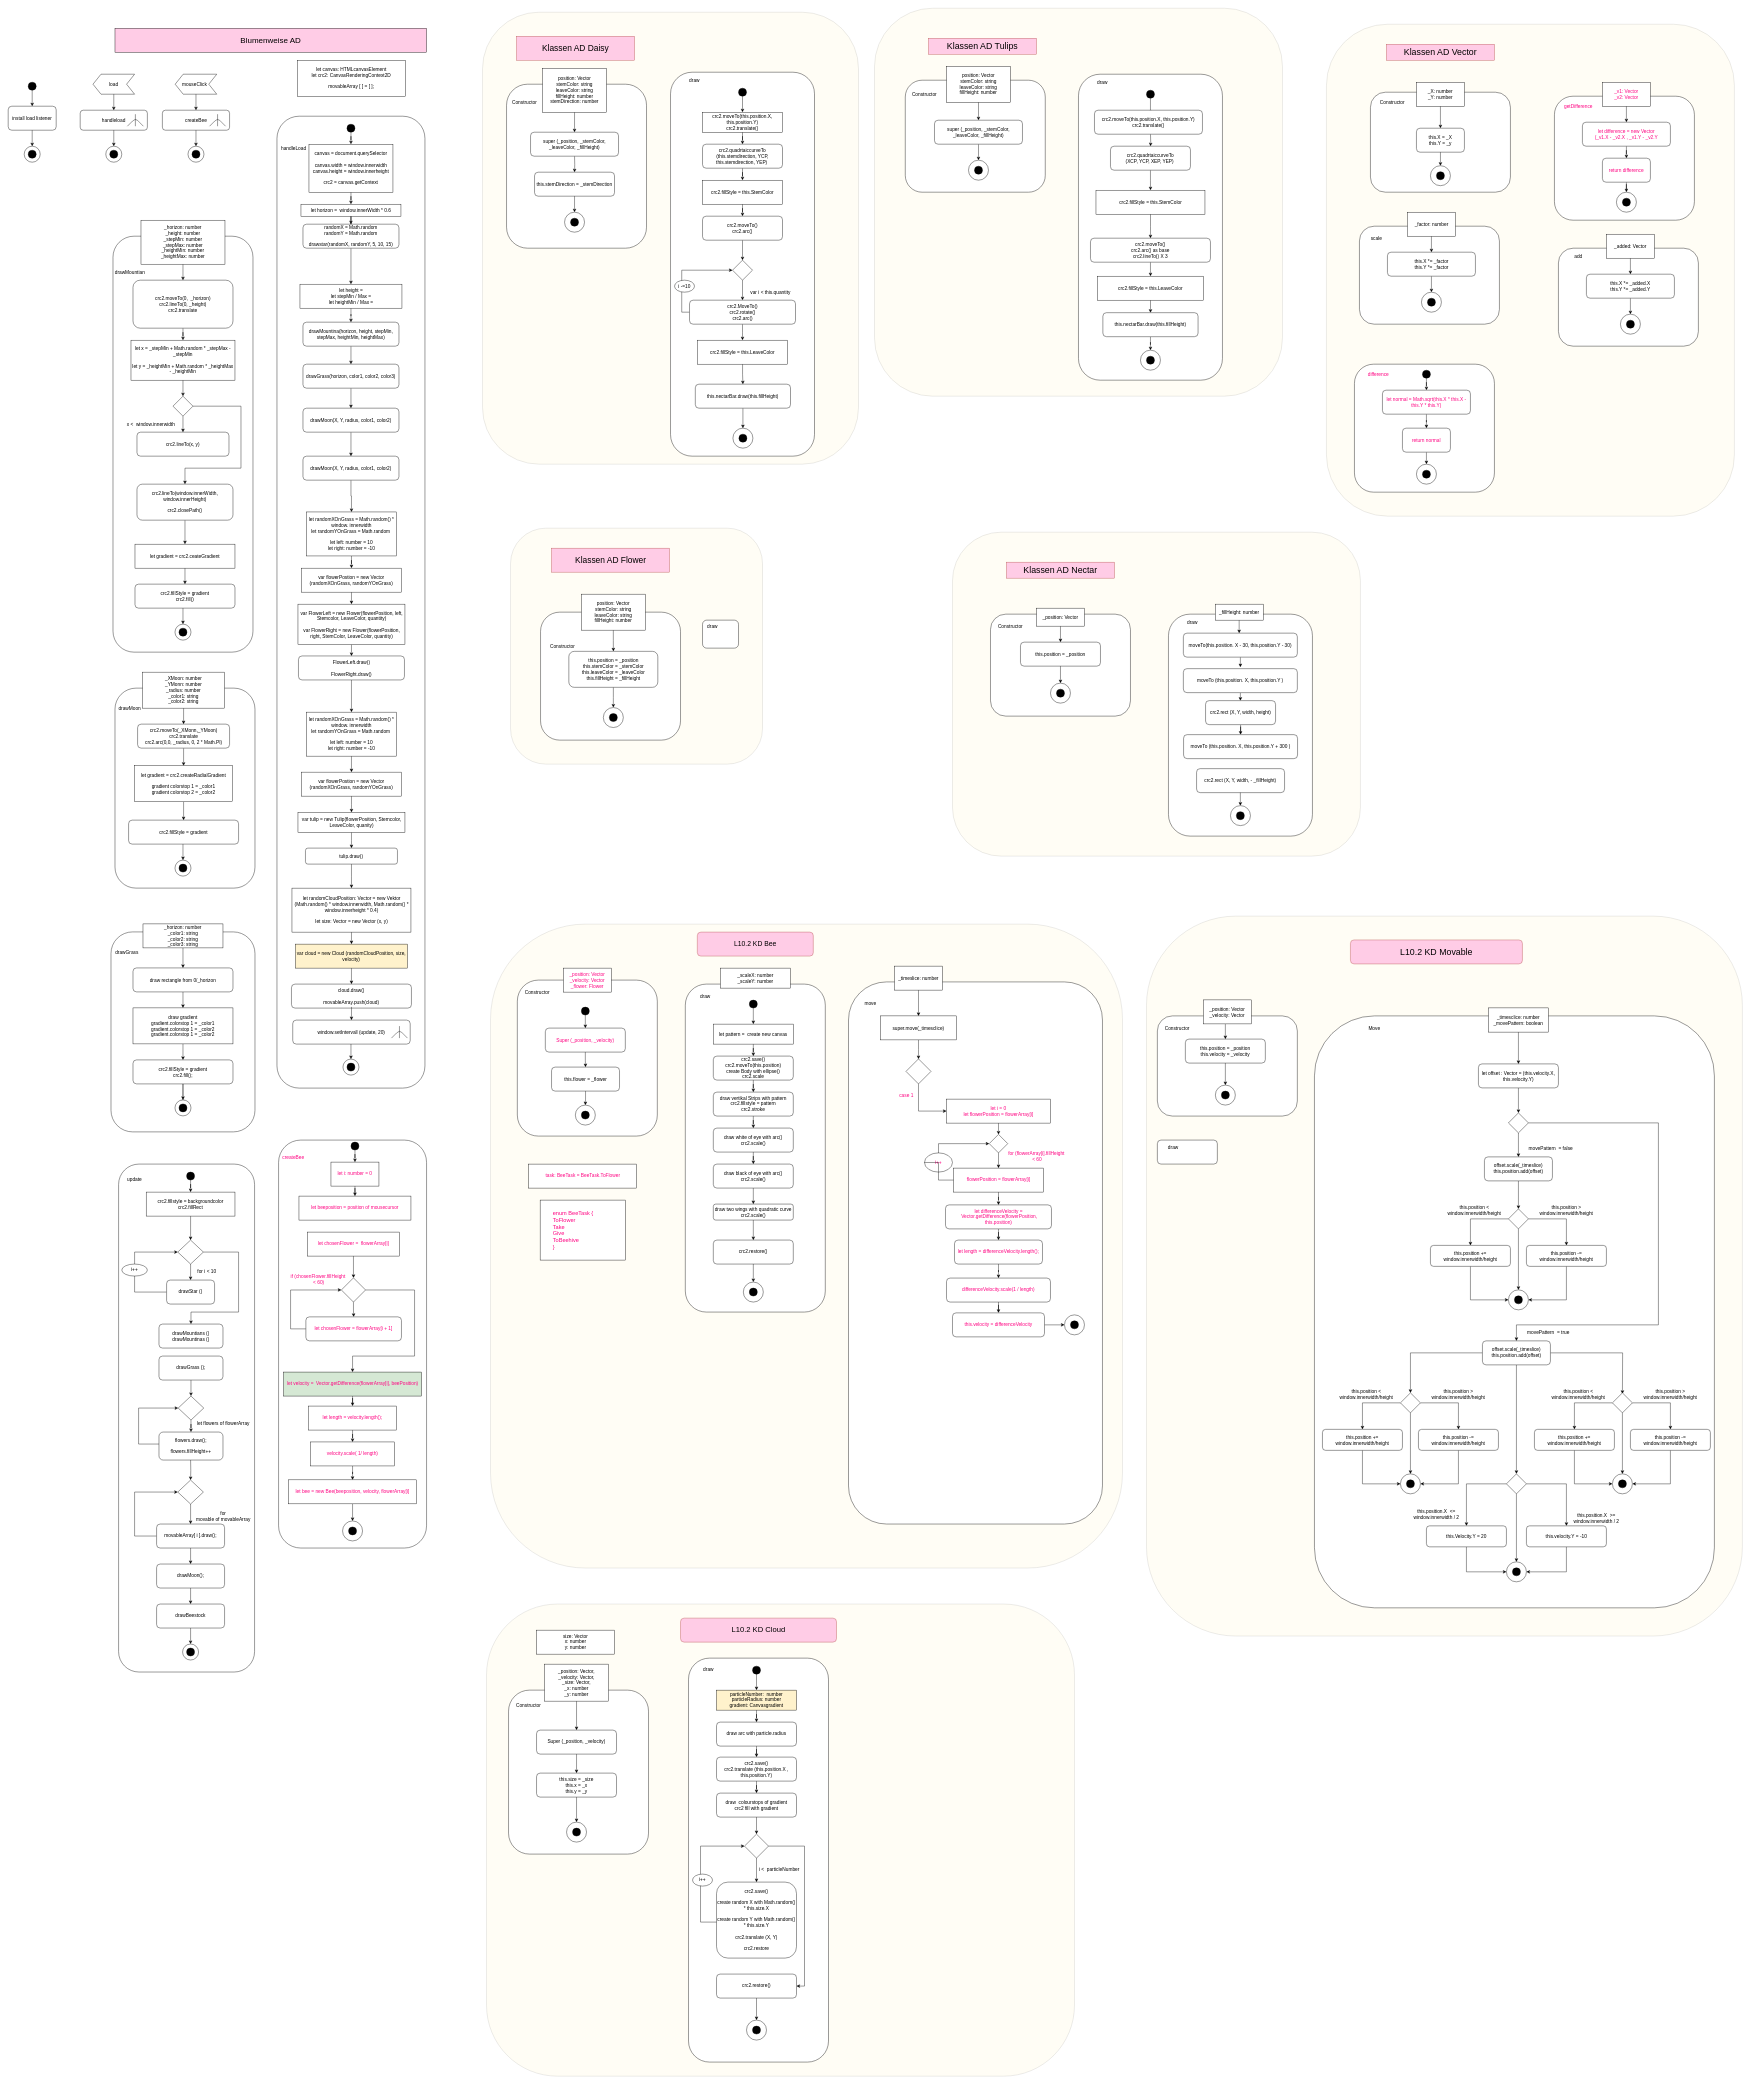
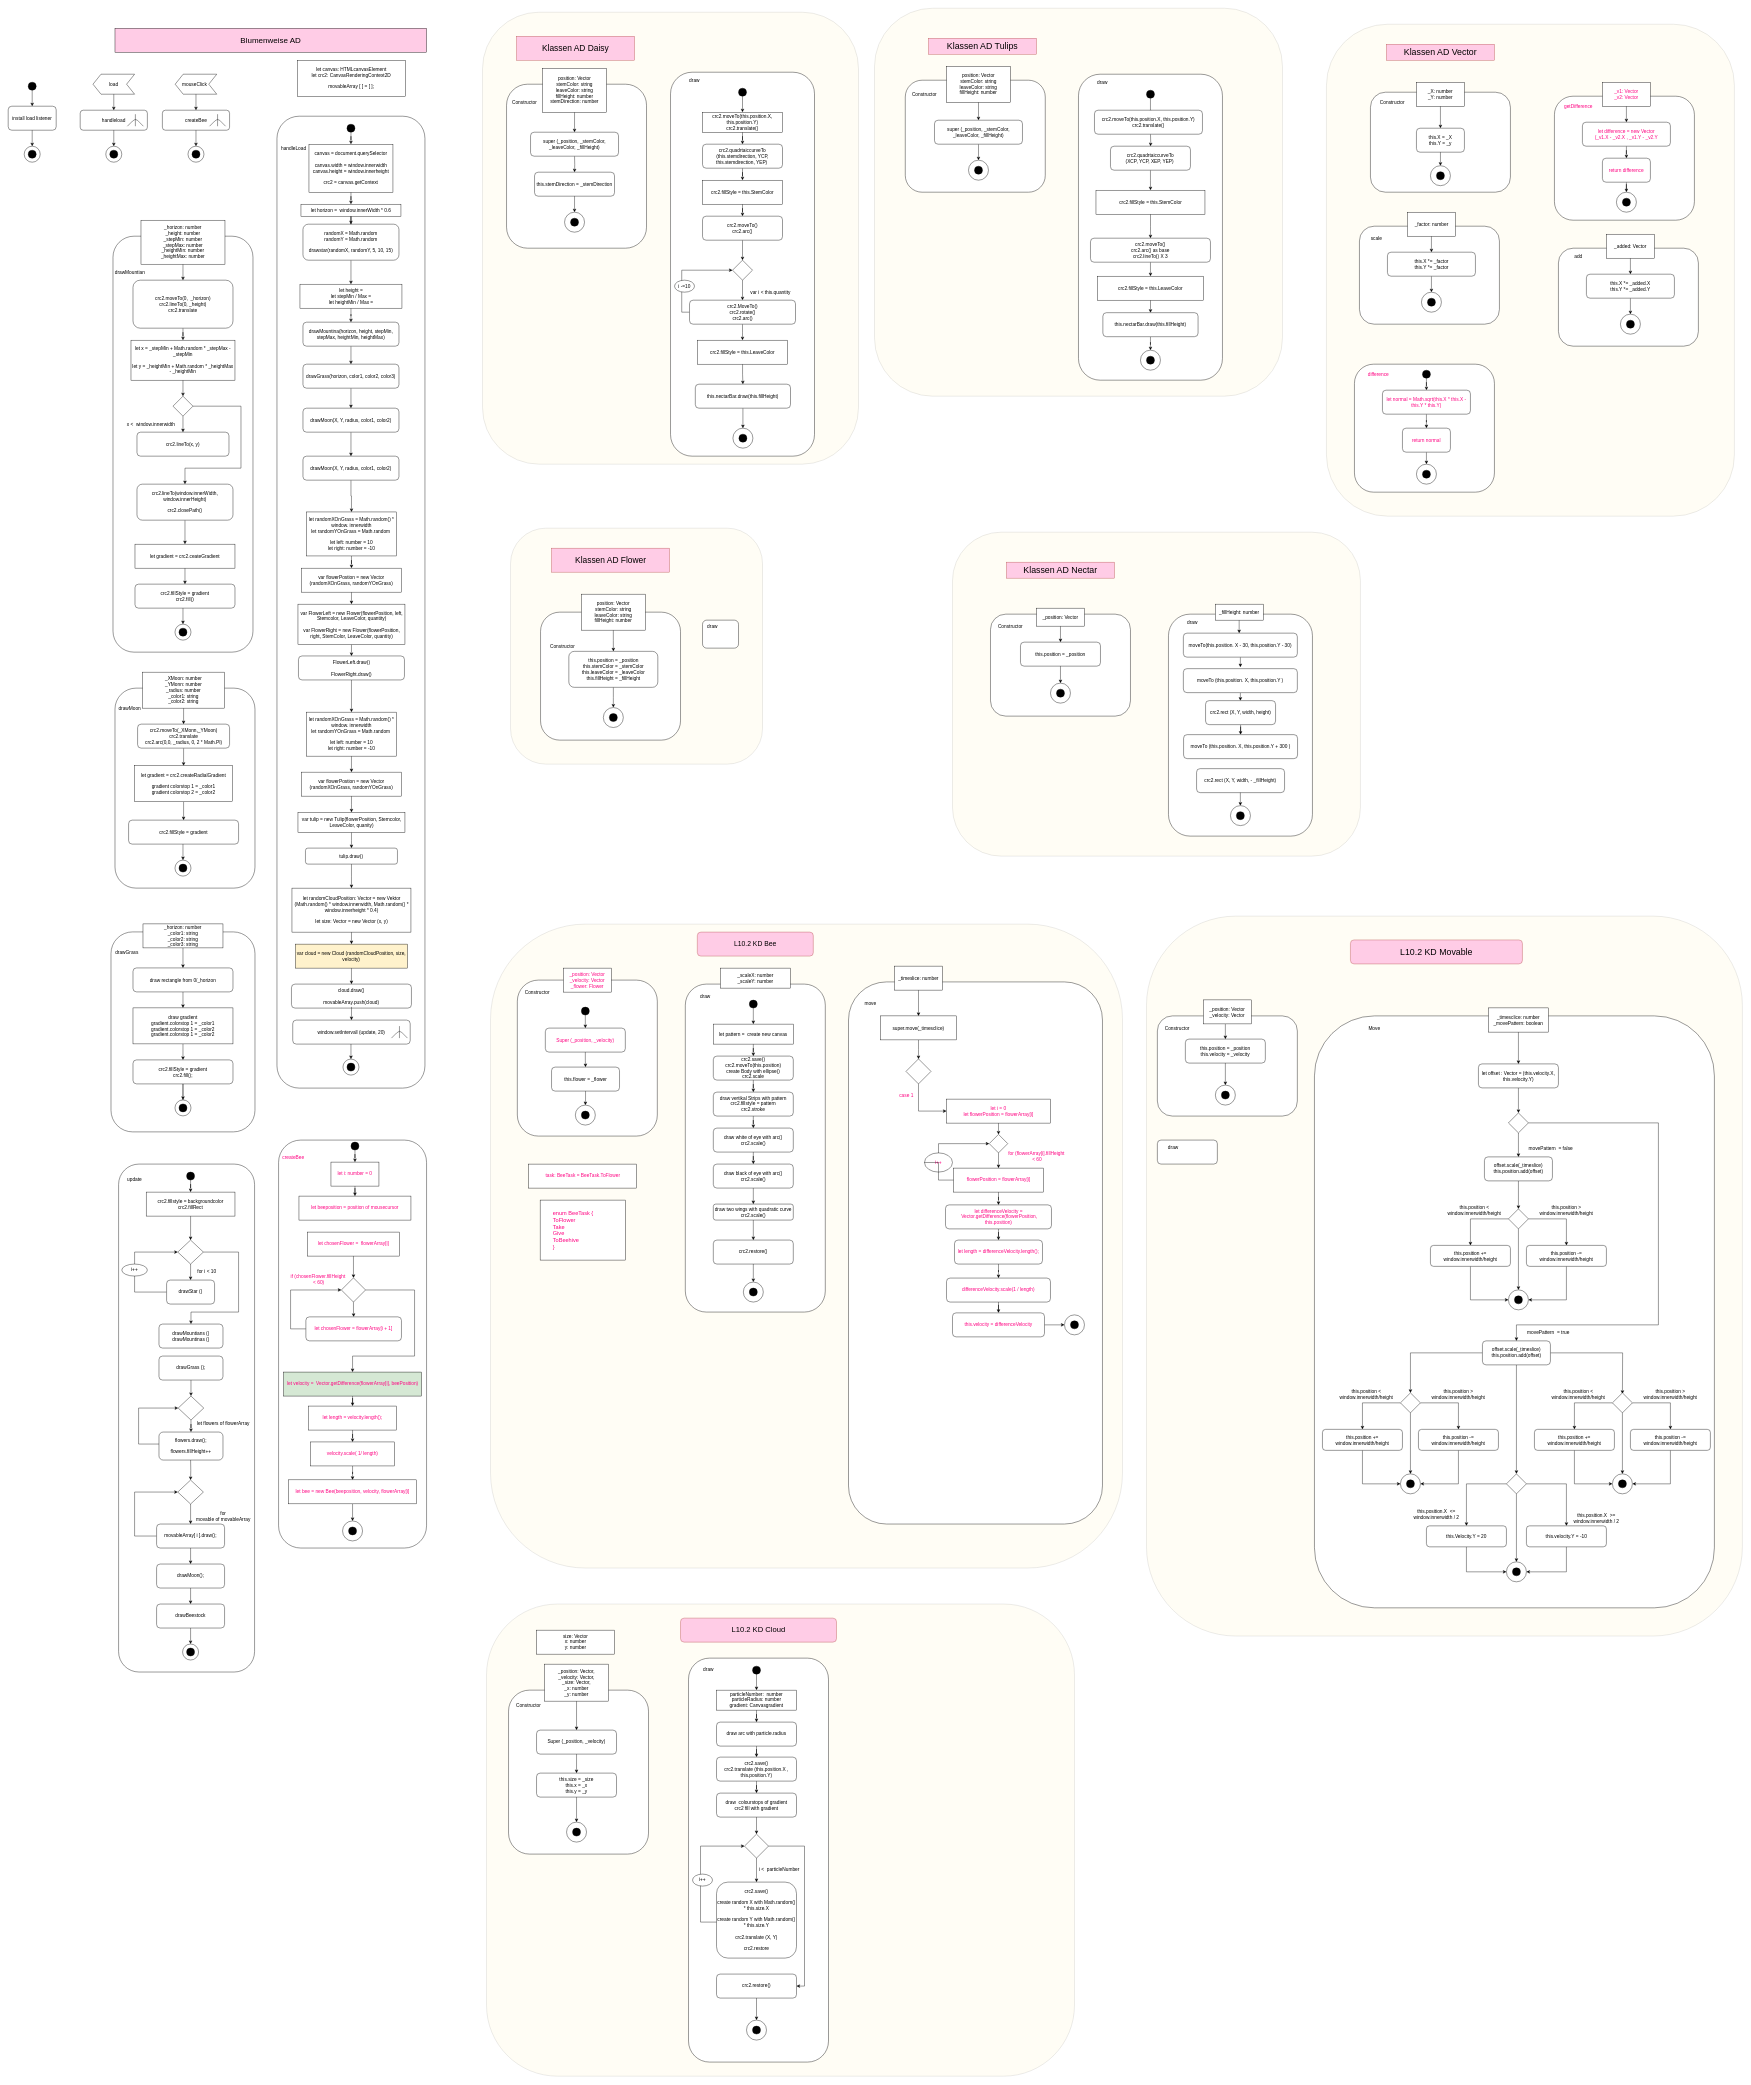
- <mxCell id="26" value="randomX = Math.random&lt;br&gt;randomY = Math.random&lt;br&gt;&lt;br&gt;drawstar(randomX, randomY, 5, 10, 15)" style="rounded=1;whiteSpace=wrap;html=1;fillColor=#FFFFFF;" parent="1" vertex="1"><mxGeometry x="757" y="560" width="240" height="60" as="geometry" /></mxCell>
+ <mxCell id="26" value="randomX = Math.random&lt;br&gt;randomY = Math.random&lt;br&gt;&lt;br&gt;drawstar(randomX, randomY, 5, 10, 15)" style="rounded=1;whiteSpace=wrap;html=1;fillColor=#FFFFFF;" parent="1" vertex="1"><mxGeometry x="757" y="560" width="240" height="90" as="geometry" /></mxCell>
- <mxCell id="259" value="&lt;span&gt;particleNumber: &amp;nbsp;number&lt;/span&gt;&lt;br&gt;&lt;span&gt;particleRadius: number&lt;/span&gt;&lt;br&gt;&lt;span&gt;gradient: Canvasgradient&lt;/span&gt;" style="rounded=0;whiteSpace=wrap;html=1;fillColor=#fff2cc;" parent="1" vertex="1"><mxGeometry x="1791" y="4225.25" width="200" height="50" as="geometry" /></mxCell>
+ <mxCell id="259" value="&lt;span&gt;particleNumber: &amp;nbsp;number&lt;/span&gt;&lt;br&gt;&lt;span&gt;particleRadius: number&lt;/span&gt;&lt;br&gt;&lt;span&gt;gradient: Canvasgradient&lt;/span&gt;" style="rounded=0;whiteSpace=wrap;html=1;fillColor=#ffffff;" parent="1" vertex="1"><mxGeometry x="1791" y="4225.25" width="200" height="50" as="geometry" /></mxCell>
